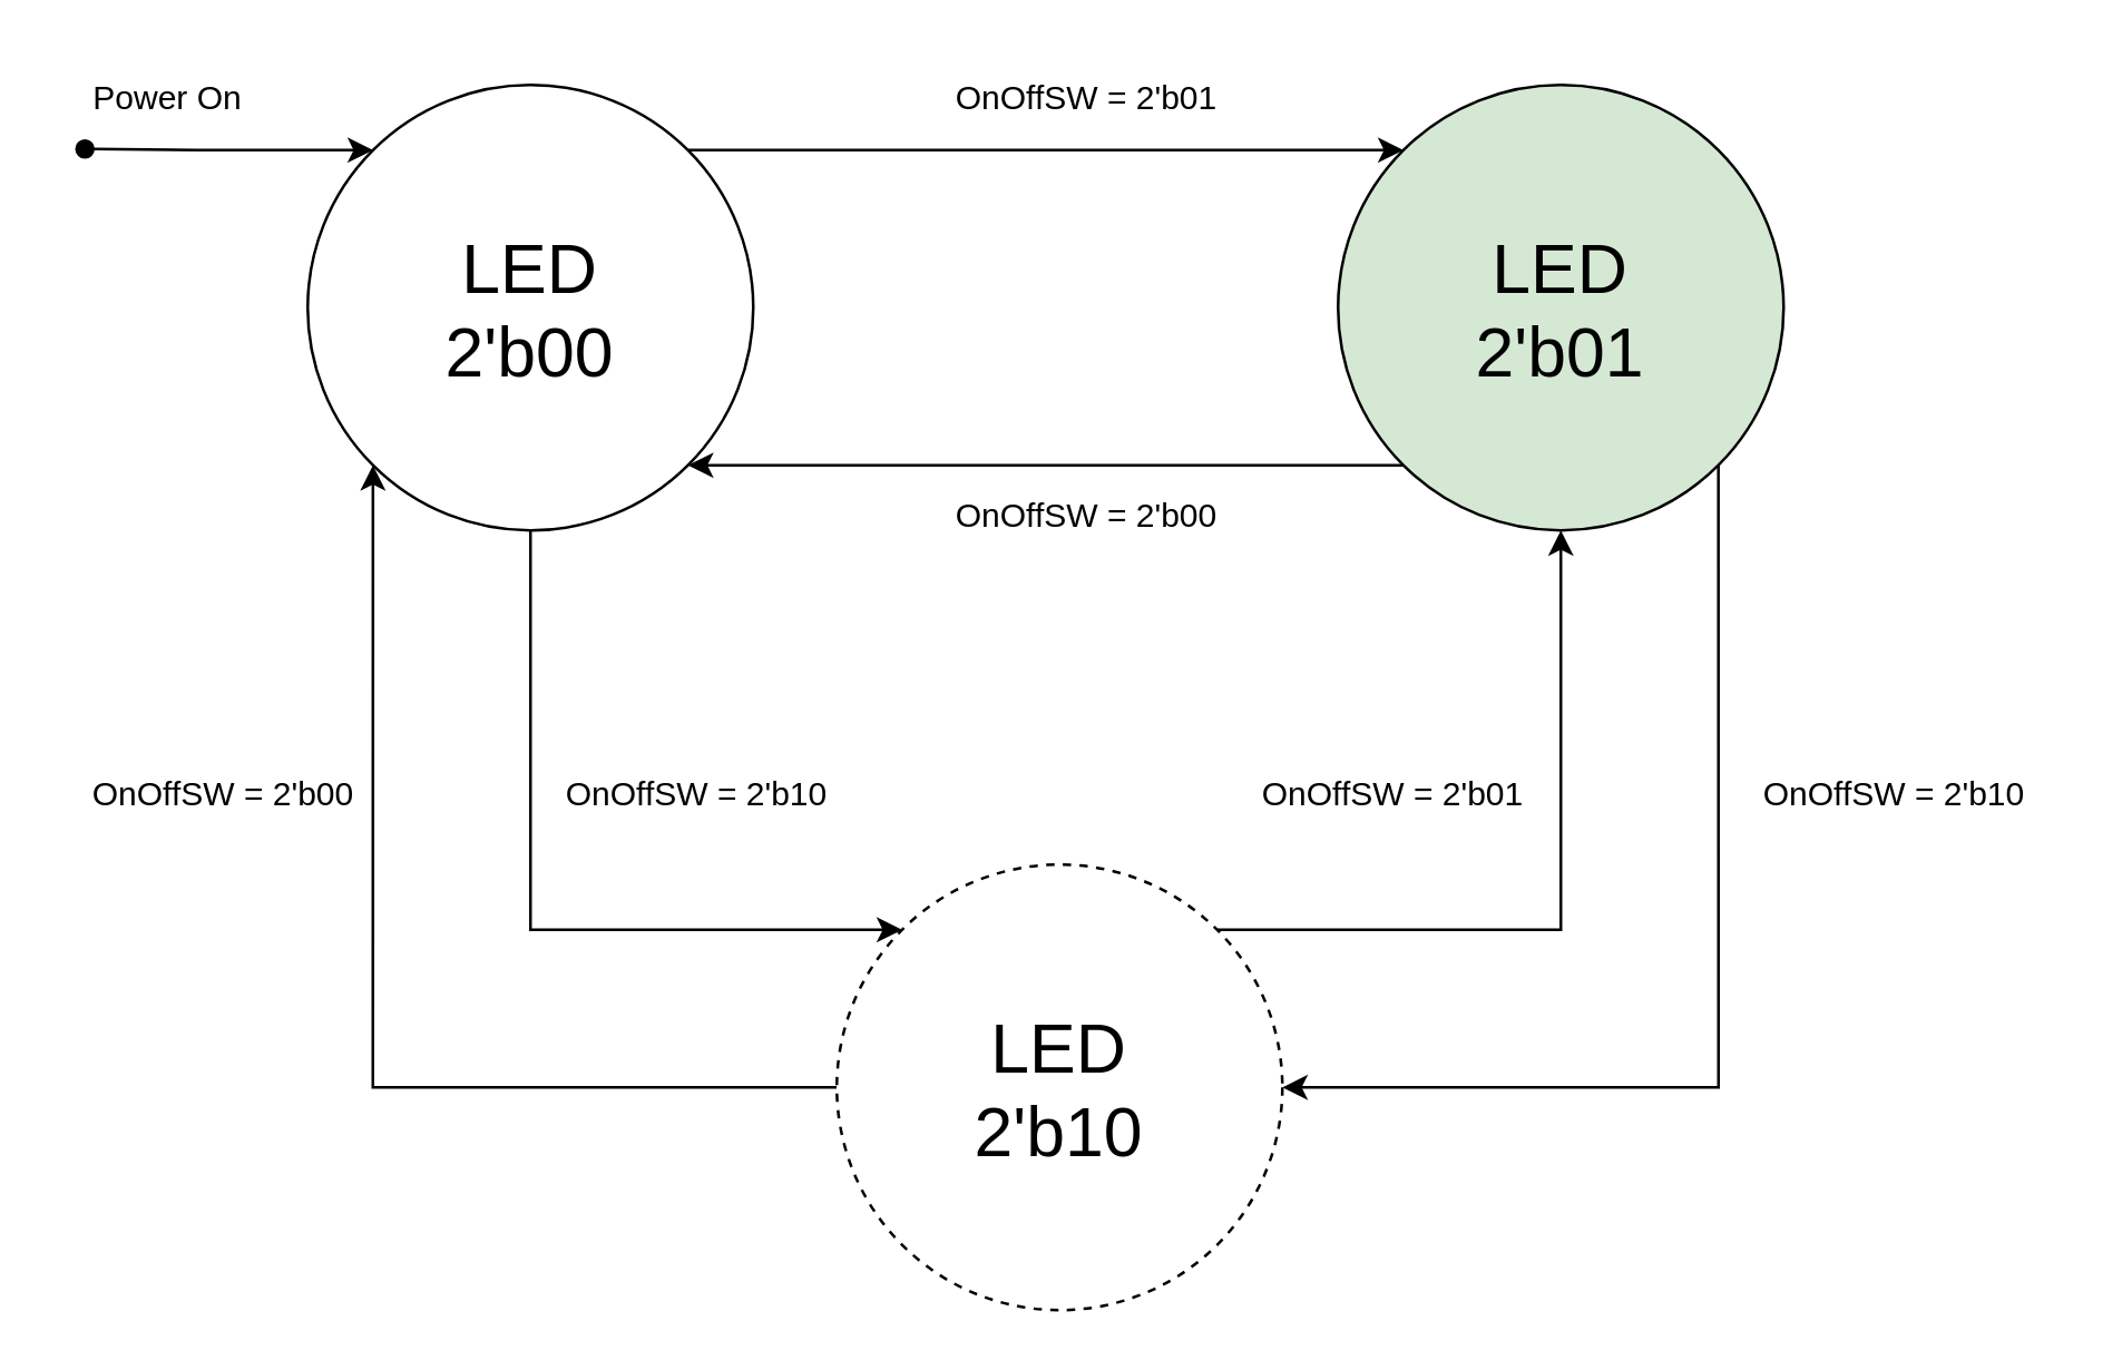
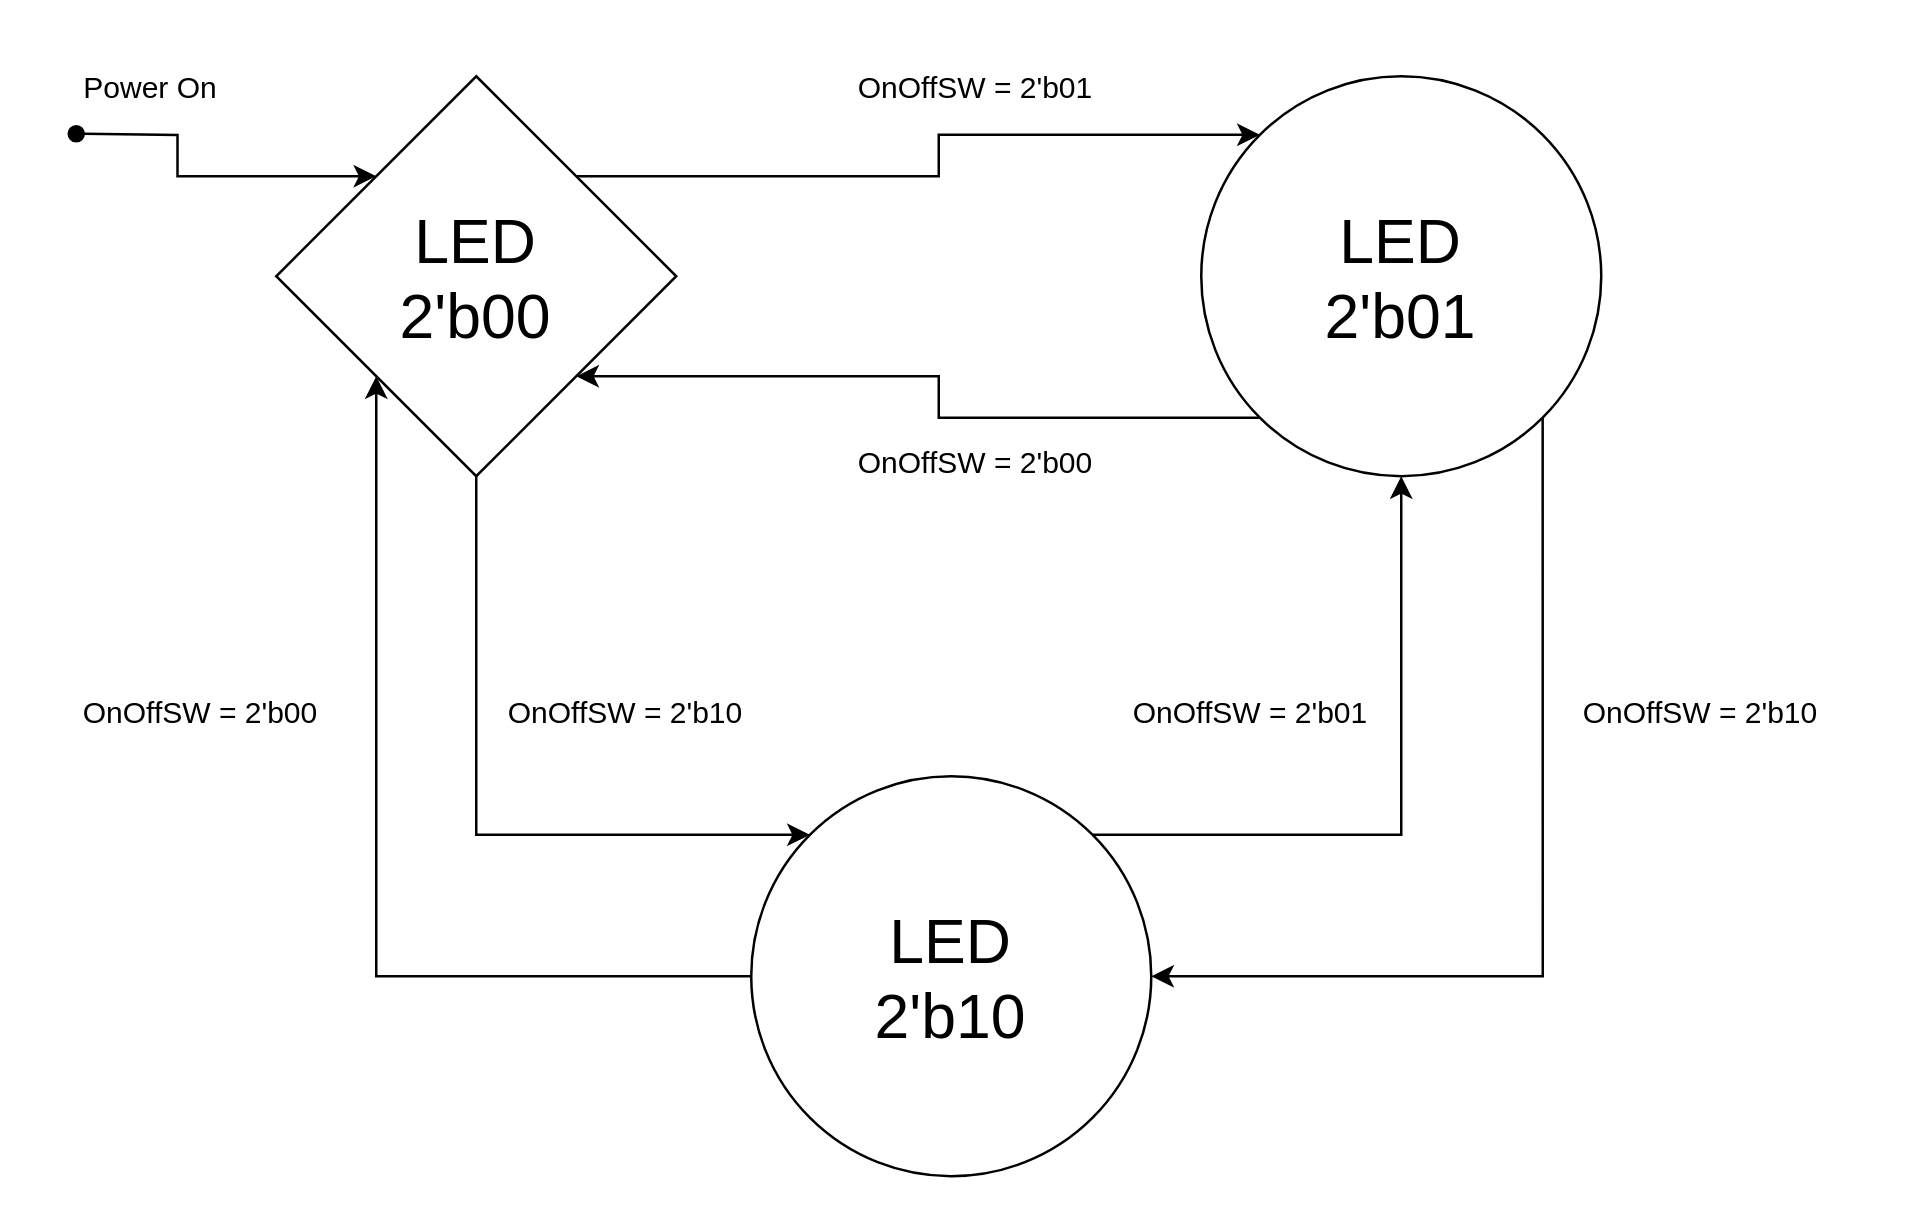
- <mxCell id="4" value="&lt;font style=&quot;font-size: 25px;&quot;&gt;LED&lt;br&gt;2'b00&lt;br&gt;&lt;/font&gt;" style="ellipse;whiteSpace=wrap;html=1;aspect=fixed;" vertex="1" parent="1"><mxGeometry x="110" y="30" width="160" height="160" as="geometry" /></mxCell>
+ <mxCell id="4" value="&lt;font style=&quot;font-size: 25px;&quot;&gt;LED&lt;br&gt;2'b00&lt;br&gt;&lt;/font&gt;" style="rhombus;whiteSpace=wrap;html=1;aspect=fixed;" vertex="1" parent="1"><mxGeometry x="110" y="30" width="160" height="160" as="geometry" /></mxCell>
- <mxCell id="8" value="&lt;font style=&quot;font-size: 25px;&quot;&gt;LED&lt;br&gt;2'b01&lt;br&gt;&lt;/font&gt;" style="ellipse;whiteSpace=wrap;html=1;aspect=fixed;fillColor=#d5e8d4;" vertex="1" parent="1"><mxGeometry x="480" y="30" width="160" height="160" as="geometry" /></mxCell>
+ <mxCell id="8" value="&lt;font style=&quot;font-size: 25px;&quot;&gt;LED&lt;br&gt;2'b01&lt;br&gt;&lt;/font&gt;" style="ellipse;whiteSpace=wrap;html=1;aspect=fixed;" vertex="1" parent="1"><mxGeometry x="480" y="30" width="160" height="160" as="geometry" /></mxCell>
- <mxCell id="14" value="&lt;font style=&quot;font-size: 25px;&quot;&gt;LED&lt;br&gt;2'b10&lt;/font&gt;" style="ellipse;whiteSpace=wrap;html=1;aspect=fixed;dashed=1;" vertex="1" parent="1"><mxGeometry x="300" y="310" width="160" height="160" as="geometry" /></mxCell>
+ <mxCell id="14" value="&lt;font style=&quot;font-size: 25px;&quot;&gt;LED&lt;br&gt;2'b10&lt;/font&gt;" style="ellipse;whiteSpace=wrap;html=1;aspect=fixed;" vertex="1" parent="1"><mxGeometry x="300" y="310" width="160" height="160" as="geometry" /></mxCell>
